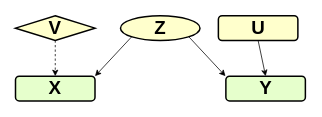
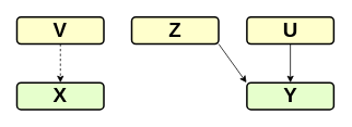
- <mxCell id="6" value="&lt;div style=&quot;font-size: 25px;&quot;&gt;V&lt;/div&gt;" style="rhombus;verticalAlign=middle;align=center;overflow=fill;fontSize=25;fontFamily=Helvetica;html=1;fontStyle=1;strokeWidth=2;fillColor=#FFFFCC;gradientColor=none;" parent="1" vertex="1"><mxGeometry x="20" y="20.5" width="106" height="33" as="geometry" /></mxCell>
+ <mxCell id="6" value="&lt;div style=&quot;font-size: 25px;&quot;&gt;V&lt;/div&gt;" style="verticalAlign=middle;align=center;overflow=fill;fontSize=25;fontFamily=Helvetica;html=1;rounded=1;fontStyle=1;strokeWidth=2;fillColor=#FFFFCC;gradientColor=none;" parent="1" vertex="1"><mxGeometry x="20" y="20.5" width="106" height="33" as="geometry" /></mxCell>
- <mxCell id="3" value="Z" style="ellipse;verticalAlign=middle;align=center;overflow=fill;fontSize=25;fontFamily=Helvetica;html=1;fontStyle=1;strokeWidth=2;fillColor=#FFFFCC;gradientColor=none;" parent="1" vertex="1"><mxGeometry x="160" y="20.5" width="106" height="33" as="geometry" /></mxCell>
+ <mxCell id="3" value="Z" style="verticalAlign=middle;align=center;overflow=fill;fontSize=25;fontFamily=Helvetica;html=1;rounded=1;fontStyle=1;strokeWidth=2;fillColor=#FFFFCC;gradientColor=none;" parent="1" vertex="1"><mxGeometry x="160" y="20.5" width="106" height="33" as="geometry" /></mxCell>
- <mxCell id="9" value="U" style="verticalAlign=middle;align=center;overflow=fill;fontSize=25;fontFamily=Helvetica;html=1;rounded=1;fontStyle=1;strokeWidth=2;fillColor=#FFFFCC;gradientColor=none;" parent="1" vertex="1"><mxGeometry x="290.5" y="20.5" width="106" height="33" as="geometry" /></mxCell>
+ <mxCell id="9" value="U" style="verticalAlign=middle;align=center;overflow=fill;fontSize=25;fontFamily=Helvetica;html=1;rounded=1;fontStyle=1;strokeWidth=2;fillColor=#FFFFCC;gradientColor=none;" parent="1" vertex="1"><mxGeometry x="300.5" y="20.5" width="106" height="33" as="geometry" /></mxCell>
- <mxCell id="8" value="" style="endArrow=classic;html=1;entryX=1;entryY=0;entryDx=0;entryDy=0;exitX=0;exitY=1;exitDx=0;exitDy=0;fontSize=25;" parent="1" source="3" target="2" edge="1"><mxGeometry width="50" height="50" relative="1" as="geometry"><mxPoint x="73" y="-49" as="sourcePoint" /><mxPoint x="120" y="11" as="targetPoint" /></mxGeometry></mxCell>
